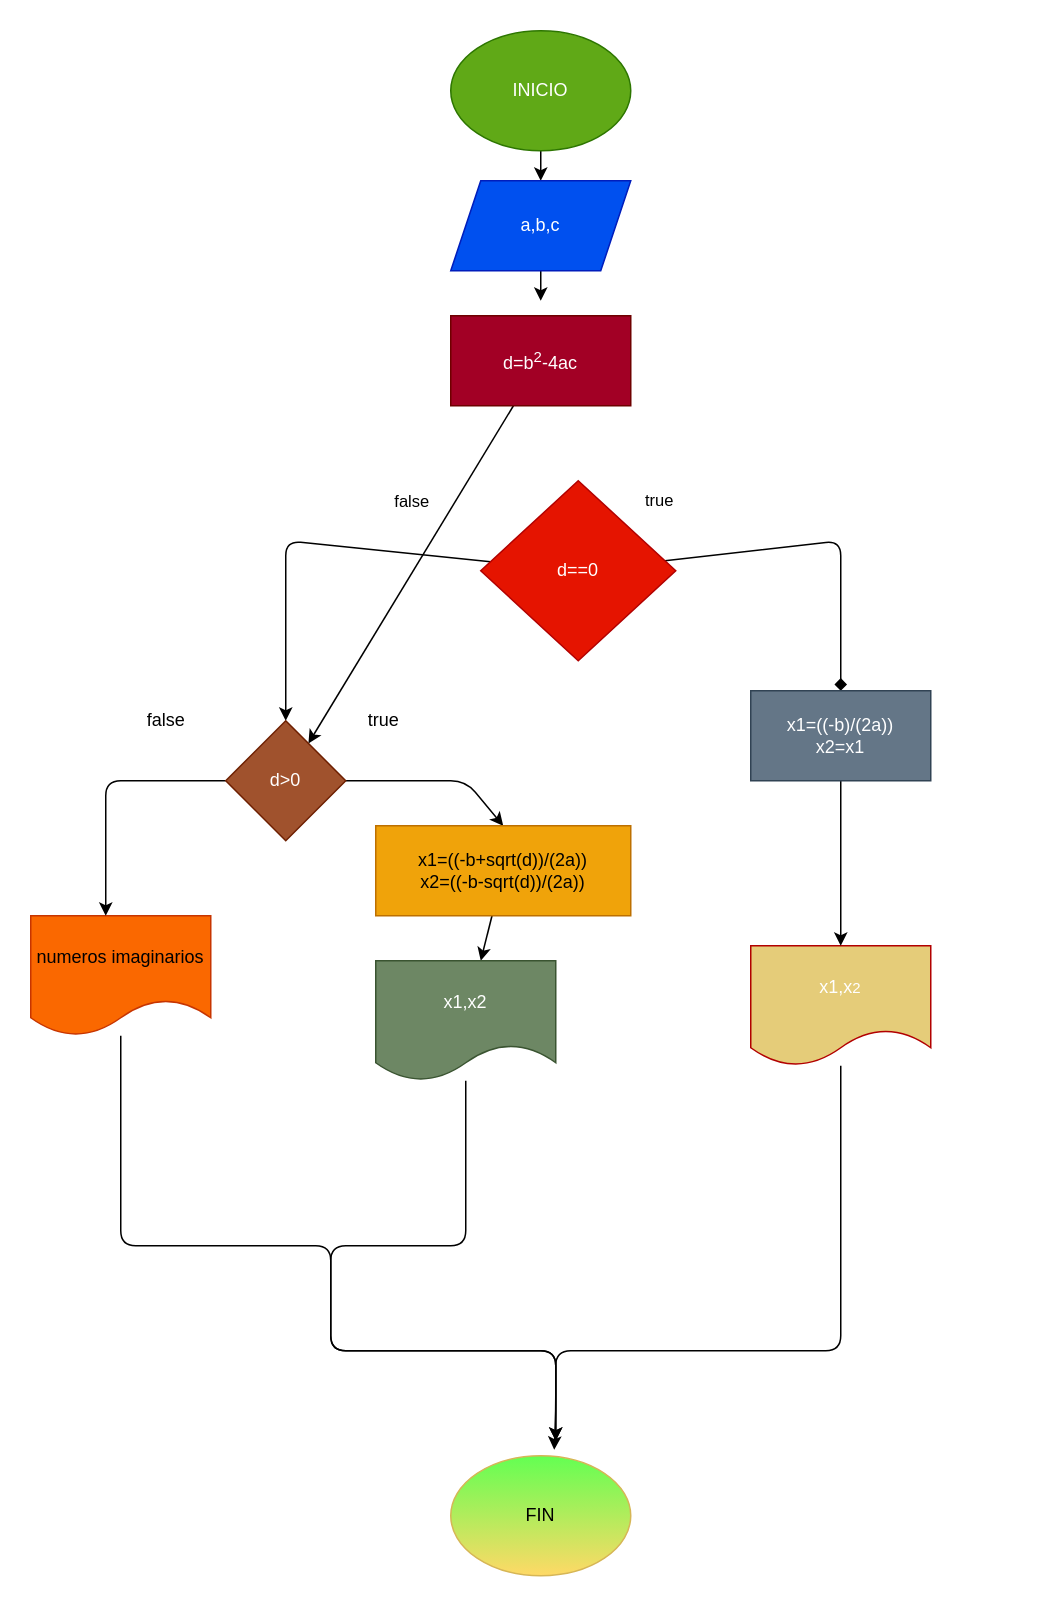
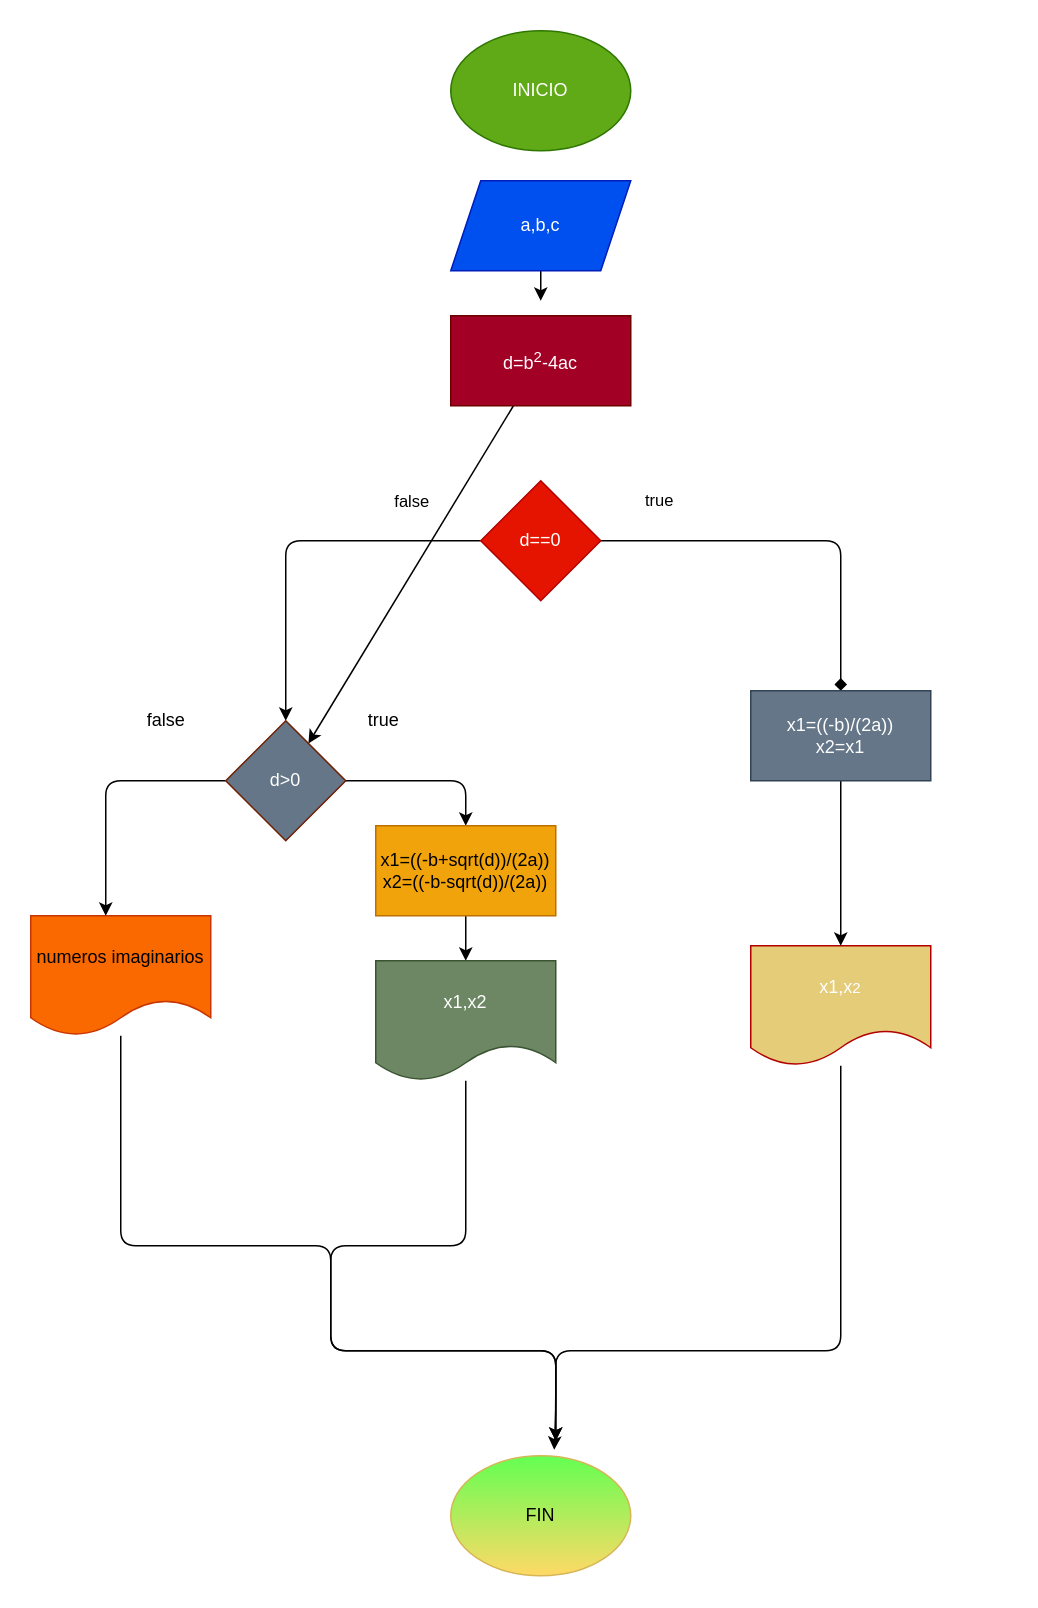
- <mxCell id="2" value="" style="edgeStyle=none;html=1;" parent="1" source="3" target="5" edge="1"><mxGeometry relative="1" as="geometry" /></mxCell>
- <mxCell id="12" value="d==0" style="rhombus;whiteSpace=wrap;html=1;fillColor=#e51400;fontColor=#ffffff;strokeColor=#B20000;" parent="1" vertex="1"><mxGeometry x="320" y="320" width="130" height="120" as="geometry" /></mxCell>
+ <mxCell id="12" value="d==0" style="rhombus;whiteSpace=wrap;html=1;fillColor=#e51400;fontColor=#ffffff;strokeColor=#B20000;" parent="1" vertex="1"><mxGeometry x="320" y="320" width="80" height="80" as="geometry" /></mxCell>
- <mxCell id="15" value="d&amp;gt;0" style="rhombus;whiteSpace=wrap;html=1;fillColor=#a0522d;strokeColor=#6D1F00;fontColor=#ffffff;" parent="1" vertex="1"><mxGeometry x="150" y="480" width="80" height="80" as="geometry" /></mxCell>
+ <mxCell id="15" value="d&amp;gt;0" style="rhombus;whiteSpace=wrap;html=1;fillColor=#647687;strokeColor=#6D1F00;fontColor=#ffffff;" parent="1" vertex="1"><mxGeometry x="150" y="480" width="80" height="80" as="geometry" /></mxCell>
- <mxCell id="17" value="x1=((-b+sqrt(d))/(2a))&lt;br&gt;x2=((-b-sqrt(d))/(2a))" style="whiteSpace=wrap;html=1;fillColor=#f0a30a;fontColor=#000000;strokeColor=#BD7000;" parent="1" vertex="1"><mxGeometry x="250" y="550" width="170" height="60" as="geometry" /></mxCell>
+ <mxCell id="17" value="x1=((-b+sqrt(d))/(2a))&lt;br&gt;x2=((-b-sqrt(d))/(2a))" style="whiteSpace=wrap;html=1;fillColor=#f0a30a;fontColor=#000000;strokeColor=#BD7000;" parent="1" vertex="1"><mxGeometry x="250" y="550" width="120" height="60" as="geometry" /></mxCell>
